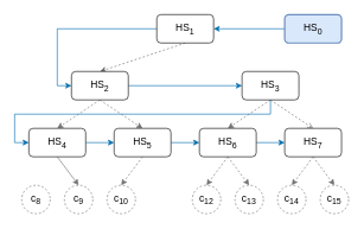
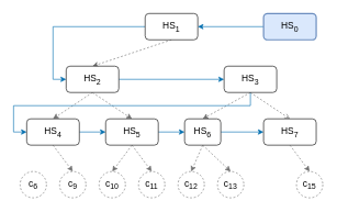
- <mxCell id="23" value="&lt;font style=&quot;font-size: 14px;&quot;&gt;HS&lt;sub&gt;6&lt;/sub&gt;&lt;/font&gt;" style="rounded=1;whiteSpace=wrap;html=1;" vertex="1" parent="1"><mxGeometry x="280" y="180" width="80" height="40" as="geometry" /></mxCell>
+ <mxCell id="23" value="&lt;font style=&quot;font-size: 14px;&quot;&gt;HS&lt;sub&gt;6&lt;/sub&gt;&lt;/font&gt;" style="rounded=1;whiteSpace=wrap;html=1;" vertex="1" parent="1"><mxGeometry x="280" y="180" width="55" height="40" as="geometry" /></mxCell>
- <mxCell id="14" style="rounded=0;orthogonalLoop=1;jettySize=auto;html=1;exitX=0.5;exitY=1;exitDx=0;exitDy=0;entryX=0.5;entryY=0;entryDx=0;entryDy=0;dashed=0;strokeColor=#707070;" edge="1" parent="1" source="15" target="28"><mxGeometry relative="1" as="geometry" /></mxCell>
+ <mxCell id="14" style="rounded=0;orthogonalLoop=1;jettySize=auto;html=1;exitX=0.5;exitY=1;exitDx=0;exitDy=0;entryX=0.5;entryY=0;entryDx=0;entryDy=0;dashed=1;strokeColor=#707070;" edge="1" parent="1" source="15" target="28"><mxGeometry relative="1" as="geometry" /></mxCell>
+ <mxCell id="18" style="rounded=0;orthogonalLoop=1;jettySize=auto;html=1;exitX=0.5;exitY=1;exitDx=0;exitDy=0;entryX=0.5;entryY=0;entryDx=0;entryDy=0;dashed=1;strokeColor=#707070;" edge="1" parent="1" source="19" target="30"><mxGeometry relative="1" as="geometry" /></mxCell>
- <mxCell id="24" style="rounded=0;orthogonalLoop=1;jettySize=auto;html=1;exitX=0.5;exitY=1;exitDx=0;exitDy=0;entryX=0.5;entryY=0;entryDx=0;entryDy=0;dashed=1;strokeColor=#707070;" edge="1" parent="1" source="26" target="33"><mxGeometry relative="1" as="geometry" /></mxCell>
- <mxCell id="27" value="&lt;font style=&quot;font-size: 14px;&quot;&gt;c&lt;sub&gt;8&lt;/sub&gt;&lt;/font&gt;" style="ellipse;whiteSpace=wrap;html=1;aspect=fixed;dashed=1;strokeColor=#707070;" vertex="1" parent="1"><mxGeometry x="30" y="260" width="40" height="40" as="geometry" /></mxCell>
+ <mxCell id="27" value="&lt;font style=&quot;font-size: 14px;&quot;&gt;c&lt;sub&gt;6&lt;/sub&gt;&lt;/font&gt;" style="ellipse;whiteSpace=wrap;html=1;aspect=fixed;dashed=1;strokeColor=#707070;" vertex="1" parent="1"><mxGeometry x="30" y="260" width="40" height="40" as="geometry" /></mxCell>
+ <mxCell id="30" value="&lt;font style=&quot;font-size: 14px;&quot;&gt;c&lt;sub&gt;11&lt;/sub&gt;&lt;/font&gt;" style="ellipse;whiteSpace=wrap;html=1;aspect=fixed;dashed=1;strokeColor=#707070;" vertex="1" parent="1"><mxGeometry x="210" y="260" width="40" height="40" as="geometry" /></mxCell>
- <mxCell id="33" value="&lt;font style=&quot;font-size: 14px;&quot;&gt;c&lt;sub&gt;14&lt;/sub&gt;&lt;/font&gt;" style="ellipse;whiteSpace=wrap;html=1;aspect=fixed;dashed=1;strokeColor=#707070;" vertex="1" parent="1"><mxGeometry x="390" y="260" width="40" height="40" as="geometry" /></mxCell>
